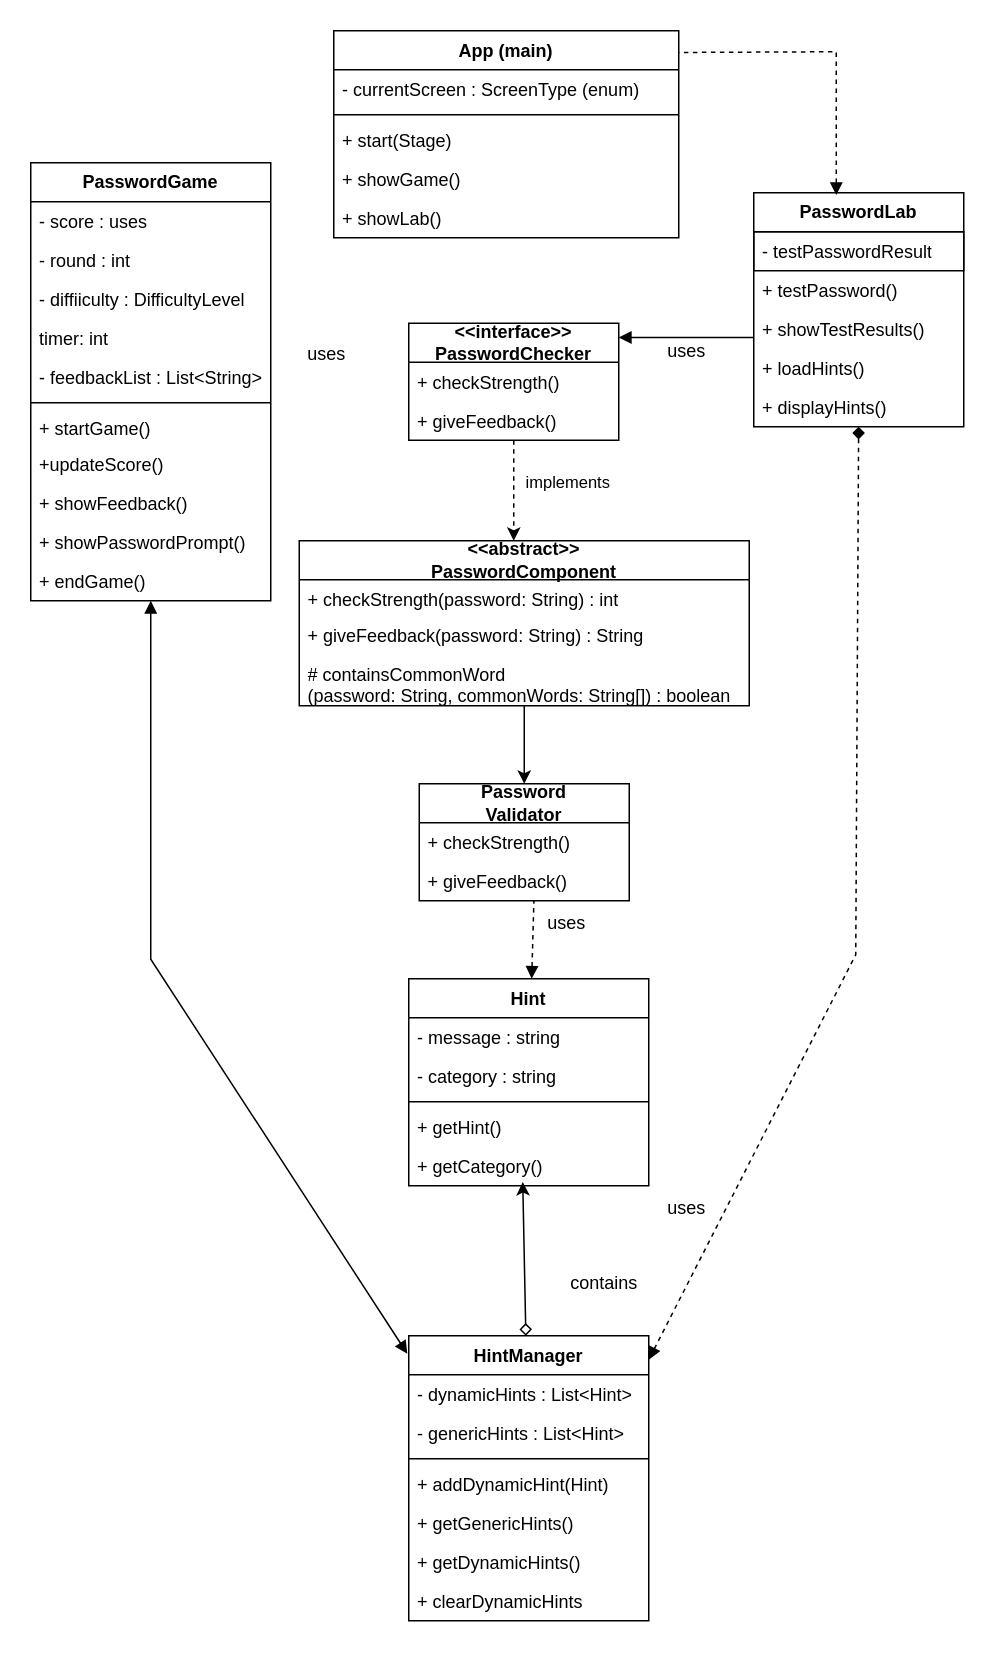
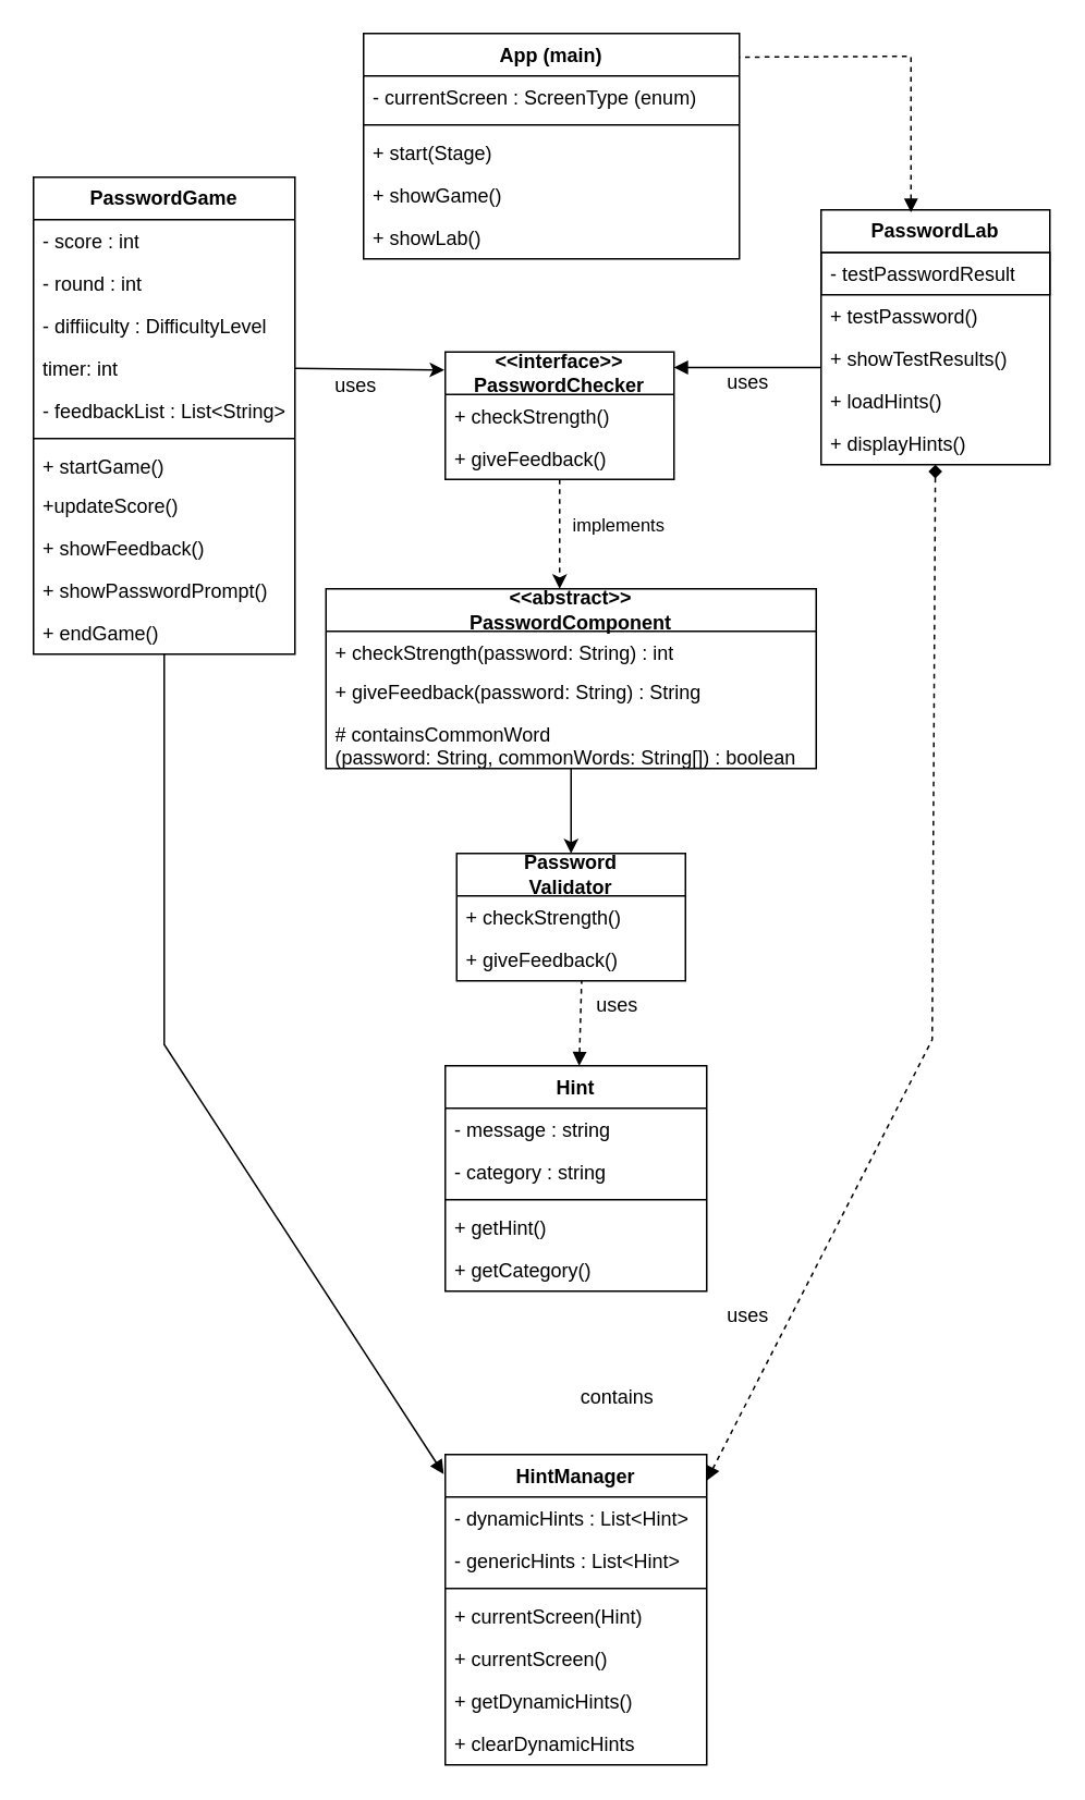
- <mxCell id="3" value="- score : uses" style="text;strokeColor=none;fillColor=none;align=left;verticalAlign=top;spacingLeft=4;spacingRight=4;overflow=hidden;rotatable=0;points=[[0,0.5],[1,0.5]];portConstraint=eastwest;whiteSpace=wrap;html=1;fontFamily=Helvetica;fontSize=12;fontColor=default;" parent="2" vertex="1"><mxGeometry y="26" width="160" height="26" as="geometry" /></mxCell>
+ <mxCell id="3" value="- score : int" style="text;strokeColor=none;fillColor=none;align=left;verticalAlign=top;spacingLeft=4;spacingRight=4;overflow=hidden;rotatable=0;points=[[0,0.5],[1,0.5]];portConstraint=eastwest;whiteSpace=wrap;html=1;fontFamily=Helvetica;fontSize=12;fontColor=default;" parent="2" vertex="1"><mxGeometry y="26" width="160" height="26" as="geometry" /></mxCell>
+ <mxCell id="38" value="" style="endArrow=classic;html=1;rounded=0;exitX=1;exitY=0.5;exitDx=0;exitDy=0;entryX=-0.004;entryY=0.141;entryDx=0;entryDy=0;entryPerimeter=0;" parent="1" source="6" target="21" edge="1"><mxGeometry width="50" height="50" relative="1" as="geometry"><mxPoint x="152" y="478" as="sourcePoint" /><mxPoint x="202" y="428" as="targetPoint" /><Array as="points" /></mxGeometry></mxCell>
- <mxCell id="58" value="" style="endArrow=block;html=1;rounded=0;exitX=-0.006;exitY=0.063;exitDx=0;exitDy=0;exitPerimeter=0;startArrow=block;startFill=1;" parent="1" source="45" target="13" edge="1"><mxGeometry width="50" height="50" relative="1" as="geometry"><mxPoint x="72" y="729" as="sourcePoint" /><mxPoint x="90" y="444" as="targetPoint" /><Array as="points"><mxPoint x="100" y="639" /></Array></mxGeometry></mxCell>
+ <mxCell id="58" value="" style="endArrow=none;html=1;rounded=0;exitX=-0.006;exitY=0.063;exitDx=0;exitDy=0;exitPerimeter=0;startArrow=block;startFill=1;" parent="1" source="45" target="13" edge="1"><mxGeometry width="50" height="50" relative="1" as="geometry"><mxPoint x="72" y="729" as="sourcePoint" /><mxPoint x="90" y="444" as="targetPoint" /><Array as="points"><mxPoint x="100" y="639" /></Array></mxGeometry></mxCell>
- <mxCell id="55" value="" style="endArrow=classic;html=1;rounded=0;startArrow=diamond;startFill=0;entryX=0.475;entryY=0.904;entryDx=0;entryDy=0;entryPerimeter=0;" parent="1" source="45" target="44" edge="1"><mxGeometry width="50" height="50" relative="1" as="geometry"><mxPoint x="460" y="639" as="sourcePoint" /><mxPoint x="510" y="589" as="targetPoint" /></mxGeometry></mxCell>
- <mxCell id="59" value="contains" style="text;html=1;align=center;verticalAlign=middle;resizable=0;points=[];autosize=1;strokeColor=none;fillColor=none;" parent="1" vertex="1"><mxGeometry x="367" y="840" width="70" height="30" as="geometry" /></mxCell>
+ <mxCell id="59" value="contains" style="text;html=1;align=center;verticalAlign=middle;resizable=0;points=[];autosize=1;strokeColor=none;fillColor=none;" parent="1" vertex="1"><mxGeometry x="342" y="840" width="70" height="30" as="geometry" /></mxCell>
- <mxCell id="49" value="+ addDynamicHint(Hint)" style="text;strokeColor=none;fillColor=none;align=left;verticalAlign=top;spacingLeft=4;spacingRight=4;overflow=hidden;rotatable=0;points=[[0,0.5],[1,0.5]];portConstraint=eastwest;whiteSpace=wrap;html=1;" parent="45" vertex="1"><mxGeometry y="86" width="160" height="26" as="geometry" /></mxCell>
+ <mxCell id="49" value="+ currentScreen(Hint)" style="text;strokeColor=none;fillColor=none;align=left;verticalAlign=top;spacingLeft=4;spacingRight=4;overflow=hidden;rotatable=0;points=[[0,0.5],[1,0.5]];portConstraint=eastwest;whiteSpace=wrap;html=1;" parent="45" vertex="1"><mxGeometry y="86" width="160" height="26" as="geometry" /></mxCell>
- <mxCell id="50" value="+ getGenericHints()" style="text;strokeColor=none;fillColor=none;align=left;verticalAlign=top;spacingLeft=4;spacingRight=4;overflow=hidden;rotatable=0;points=[[0,0.5],[1,0.5]];portConstraint=eastwest;whiteSpace=wrap;html=1;" parent="45" vertex="1"><mxGeometry y="112" width="160" height="26" as="geometry" /></mxCell>
+ <mxCell id="50" value="+ currentScreen()" style="text;strokeColor=none;fillColor=none;align=left;verticalAlign=top;spacingLeft=4;spacingRight=4;overflow=hidden;rotatable=0;points=[[0,0.5],[1,0.5]];portConstraint=eastwest;whiteSpace=wrap;html=1;" parent="45" vertex="1"><mxGeometry y="112" width="160" height="26" as="geometry" /></mxCell>
